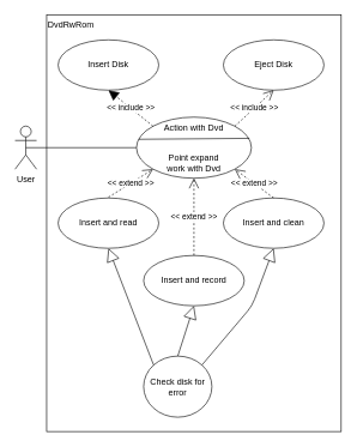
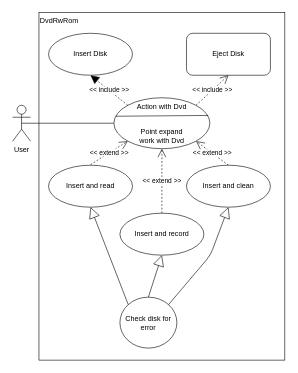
- <mxCell id="8" value="Eject Disk" style="ellipse;whiteSpace=wrap;html=1;align=center;" parent="1" vertex="1"><mxGeometry x="310" y="55" width="140" height="70" as="geometry" /></mxCell>
+ <mxCell id="8" value="Eject Disk" style="whiteSpace=wrap;html=1;align=center;rounded=1;" parent="1" vertex="1"><mxGeometry x="310" y="55" width="140" height="70" as="geometry" /></mxCell>
